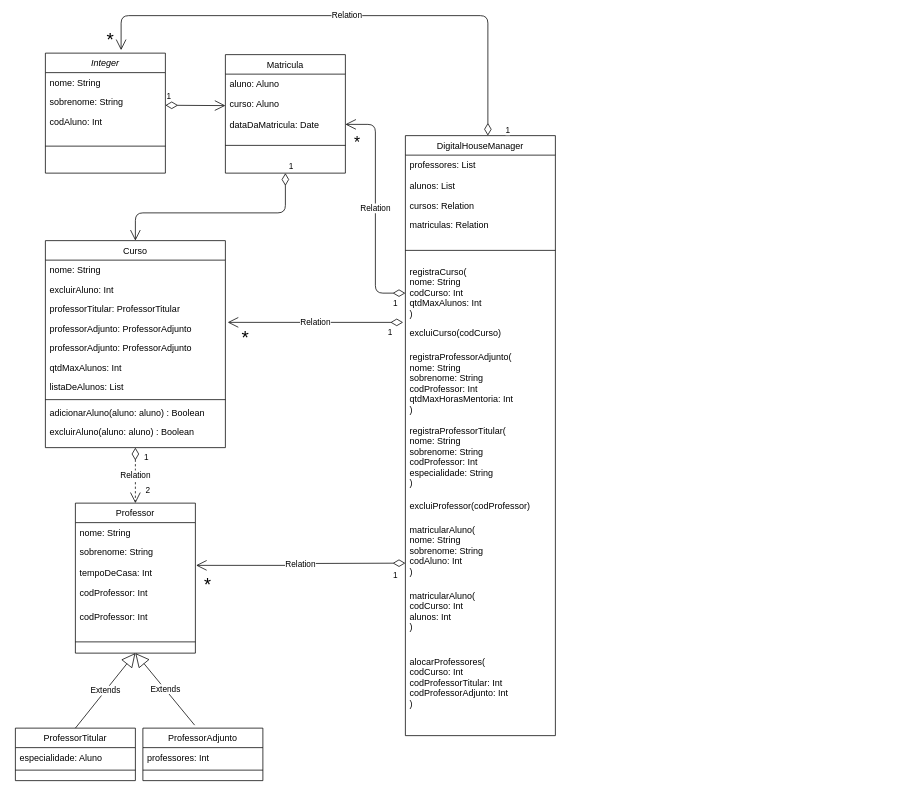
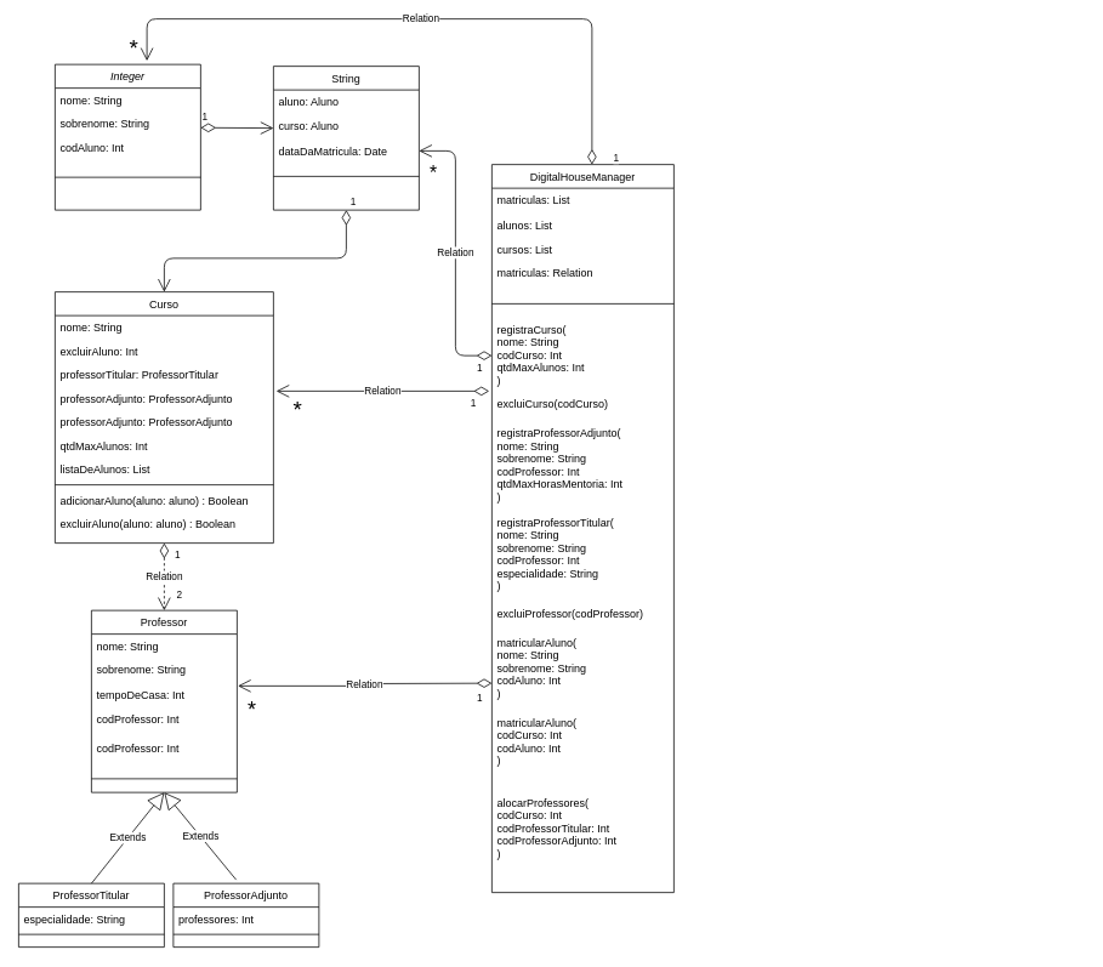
- <mxCell id="32" value="Matricula" style="swimlane;fontStyle=0;align=center;verticalAlign=top;childLayout=stackLayout;horizontal=1;startSize=26;horizontalStack=0;resizeParent=1;resizeLast=0;collapsible=1;marginBottom=0;rounded=0;shadow=0;strokeWidth=1;" vertex="1" parent="1"><mxGeometry x="300" y="72" width="160" height="158" as="geometry"><mxRectangle x="130" y="380" width="160" height="26" as="alternateBounds" /></mxGeometry></mxCell>
+ <mxCell id="32" value="String" style="swimlane;fontStyle=0;align=center;verticalAlign=top;childLayout=stackLayout;horizontal=1;startSize=26;horizontalStack=0;resizeParent=1;resizeLast=0;collapsible=1;marginBottom=0;rounded=0;shadow=0;strokeWidth=1;" vertex="1" parent="1"><mxGeometry x="300" y="72" width="160" height="158" as="geometry"><mxRectangle x="130" y="380" width="160" height="26" as="alternateBounds" /></mxGeometry></mxCell>
- <mxCell id="38" value="professores: List" style="text;align=left;verticalAlign=top;spacingLeft=4;spacingRight=4;overflow=hidden;rotatable=0;points=[[0,0.5],[1,0.5]];portConstraint=eastwest;rounded=0;shadow=0;html=0;" vertex="1" parent="37"><mxGeometry y="26" width="200" height="28" as="geometry" /></mxCell>
+ <mxCell id="38" value="matriculas: List" style="text;align=left;verticalAlign=top;spacingLeft=4;spacingRight=4;overflow=hidden;rotatable=0;points=[[0,0.5],[1,0.5]];portConstraint=eastwest;rounded=0;shadow=0;html=0;" vertex="1" parent="37"><mxGeometry y="26" width="200" height="28" as="geometry" /></mxCell>
- <mxCell id="40" value="cursos: Relation" style="text;align=left;verticalAlign=top;spacingLeft=4;spacingRight=4;overflow=hidden;rotatable=0;points=[[0,0.5],[1,0.5]];portConstraint=eastwest;rounded=0;shadow=0;html=0;" vertex="1" parent="37"><mxGeometry y="80" width="200" height="26" as="geometry" /></mxCell>
+ <mxCell id="40" value="cursos: List" style="text;align=left;verticalAlign=top;spacingLeft=4;spacingRight=4;overflow=hidden;rotatable=0;points=[[0,0.5],[1,0.5]];portConstraint=eastwest;rounded=0;shadow=0;html=0;" vertex="1" parent="37"><mxGeometry y="80" width="200" height="26" as="geometry" /></mxCell>
- <mxCell id="49" value="matricularAluno(&#10;codCurso: Int&#10;alunos: Int&#10;)" style="text;align=left;verticalAlign=top;spacingLeft=4;spacingRight=4;overflow=hidden;rotatable=0;points=[[0,0.5],[1,0.5]];portConstraint=eastwest;rounded=0;shadow=0;html=0;" vertex="1" parent="37"><mxGeometry y="600" width="200" height="88" as="geometry" /></mxCell>
+ <mxCell id="49" value="matricularAluno(&#10;codCurso: Int&#10;codAluno: Int&#10;)" style="text;align=left;verticalAlign=top;spacingLeft=4;spacingRight=4;overflow=hidden;rotatable=0;points=[[0,0.5],[1,0.5]];portConstraint=eastwest;rounded=0;shadow=0;html=0;" vertex="1" parent="37"><mxGeometry y="600" width="200" height="88" as="geometry" /></mxCell>
- <mxCell id="15" value="especialidade: Aluno" style="text;align=left;verticalAlign=top;spacingLeft=4;spacingRight=4;overflow=hidden;rotatable=0;points=[[0,0.5],[1,0.5]];portConstraint=eastwest;" vertex="1" parent="14"><mxGeometry y="26" width="160" height="26" as="geometry" /></mxCell>
+ <mxCell id="15" value="especialidade: String" style="text;align=left;verticalAlign=top;spacingLeft=4;spacingRight=4;overflow=hidden;rotatable=0;points=[[0,0.5],[1,0.5]];portConstraint=eastwest;" vertex="1" parent="14"><mxGeometry y="26" width="160" height="26" as="geometry" /></mxCell>
